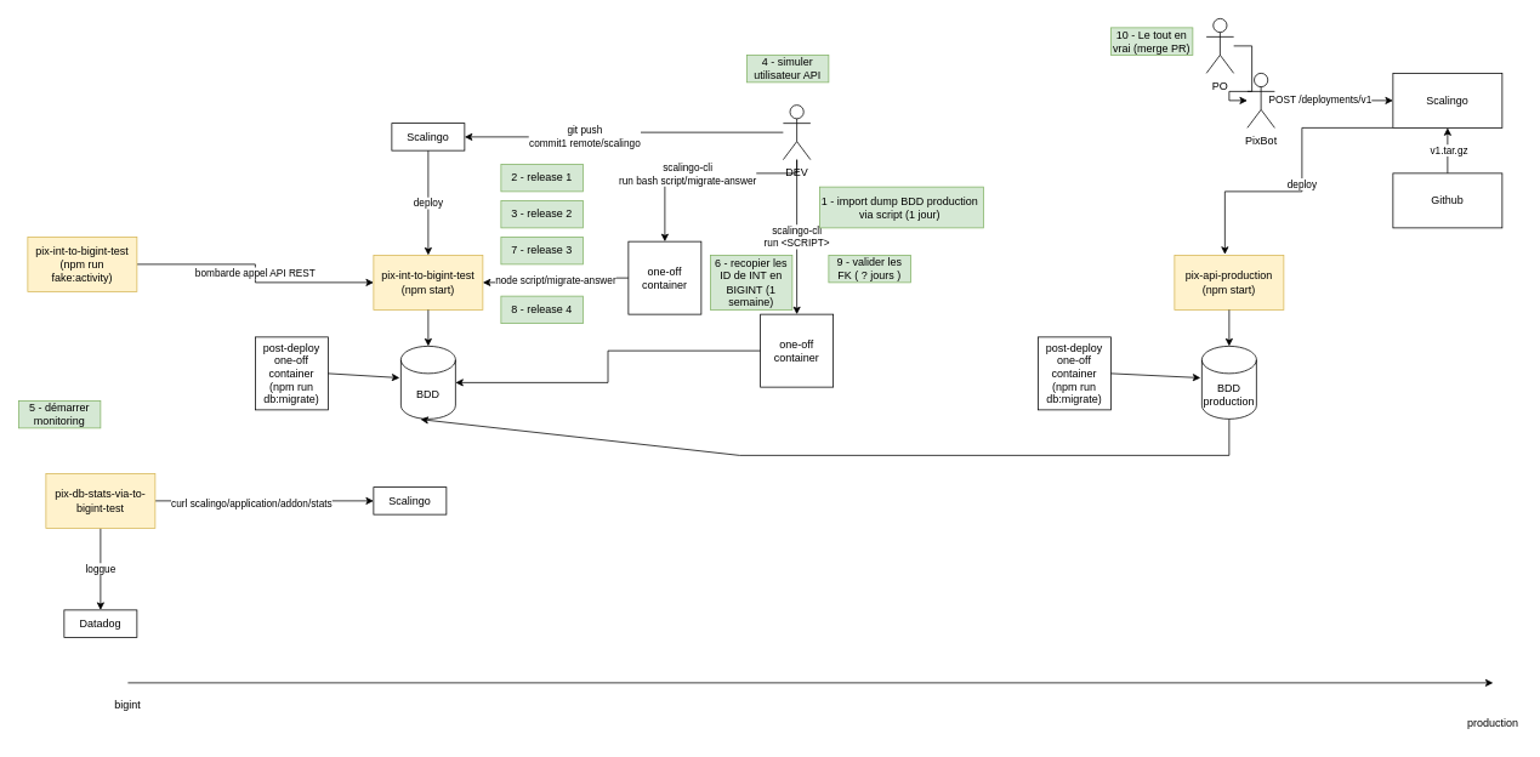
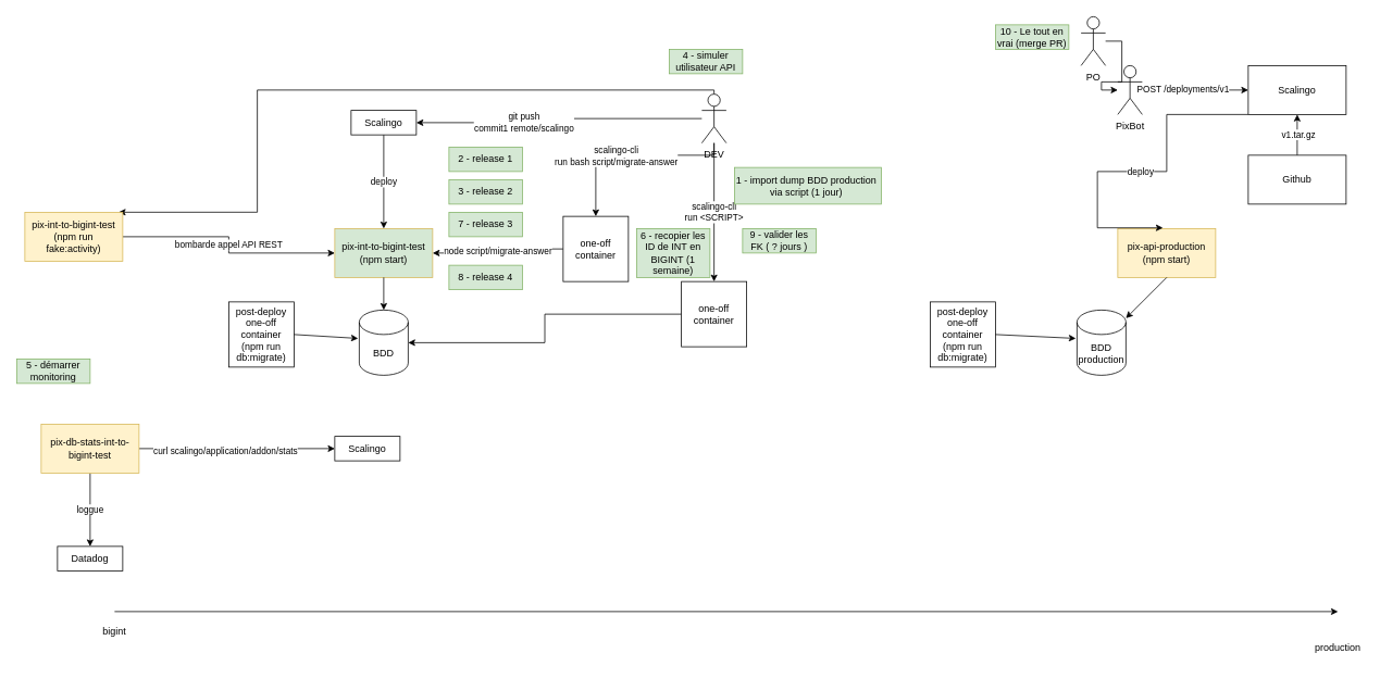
+ <mxCell id="29" style="edgeStyle=orthogonalEdgeStyle;rounded=0;orthogonalLoop=1;jettySize=auto;html=1;entryX=0.958;entryY=-0.001;entryDx=0;entryDy=0;entryPerimeter=0;" parent="1" source="32" target="44" edge="1"><mxGeometry relative="1" as="geometry"><Array as="points"><mxPoint x="875" y="110" /><mxPoint x="315" y="110" /></Array></mxGeometry></mxCell>
- <mxCell id="10" value="&lt;div&gt;pix-int-to-bigint-test&lt;/div&gt;&lt;div&gt;(npm start)&lt;/div&gt;" style="rounded=0;whiteSpace=wrap;html=1;fillColor=#fff2cc;strokeColor=#d6b656;" parent="1" vertex="1"><mxGeometry x="410" y="280" width="120" height="60" as="geometry" /></mxCell>
+ <mxCell id="10" value="&lt;div&gt;pix-int-to-bigint-test&lt;/div&gt;&lt;div&gt;(npm start)&lt;/div&gt;" style="rounded=0;whiteSpace=wrap;html=1;fillColor=#d5e8d4;strokeColor=#d6b656;" parent="1" vertex="1"><mxGeometry x="410" y="280" width="120" height="60" as="geometry" /></mxCell>
- <mxCell id="2" value="pix-api-production&lt;br&gt;(npm start)" style="rounded=0;whiteSpace=wrap;html=1;fillColor=#fff2cc;strokeColor=#d6b656;" parent="1" vertex="1"><mxGeometry x="1290" y="280" width="120" height="60" as="geometry" /></mxCell>
+ <mxCell id="2" value="pix-api-production&lt;br&gt;(npm start)" style="rounded=0;whiteSpace=wrap;html=1;fillColor=#fff2cc;strokeColor=#d6b656;" parent="1" vertex="1"><mxGeometry x="1370" y="280" width="120" height="60" as="geometry" /></mxCell>
- <mxCell id="33" value="" style="endArrow=classic;html=1;rounded=0;exitX=0.5;exitY=1;exitDx=0;exitDy=0;exitPerimeter=0;entryX=0.359;entryY=1.006;entryDx=0;entryDy=0;entryPerimeter=0;" parent="1" source="3" target="11" edge="1"><mxGeometry width="50" height="50" relative="1" as="geometry"><mxPoint x="1060" y="500" as="sourcePoint" /><mxPoint x="1110" y="450" as="targetPoint" /><Array as="points"><mxPoint x="1350" y="500" /><mxPoint x="812" y="500" /></Array></mxGeometry></mxCell>
- <mxCell id="42" value="&lt;div&gt;pix-db-stats-via-to-bigint-test&lt;/div&gt;" style="rounded=0;whiteSpace=wrap;html=1;fillColor=#fff2cc;strokeColor=#d6b656;" parent="1" vertex="1"><mxGeometry x="50" y="520" width="120" height="60" as="geometry" /></mxCell>
+ <mxCell id="42" value="&lt;div&gt;pix-db-stats-int-to-bigint-test&lt;/div&gt;" style="rounded=0;whiteSpace=wrap;html=1;fillColor=#fff2cc;strokeColor=#d6b656;" parent="1" vertex="1"><mxGeometry x="50" y="520" width="120" height="60" as="geometry" /></mxCell>
